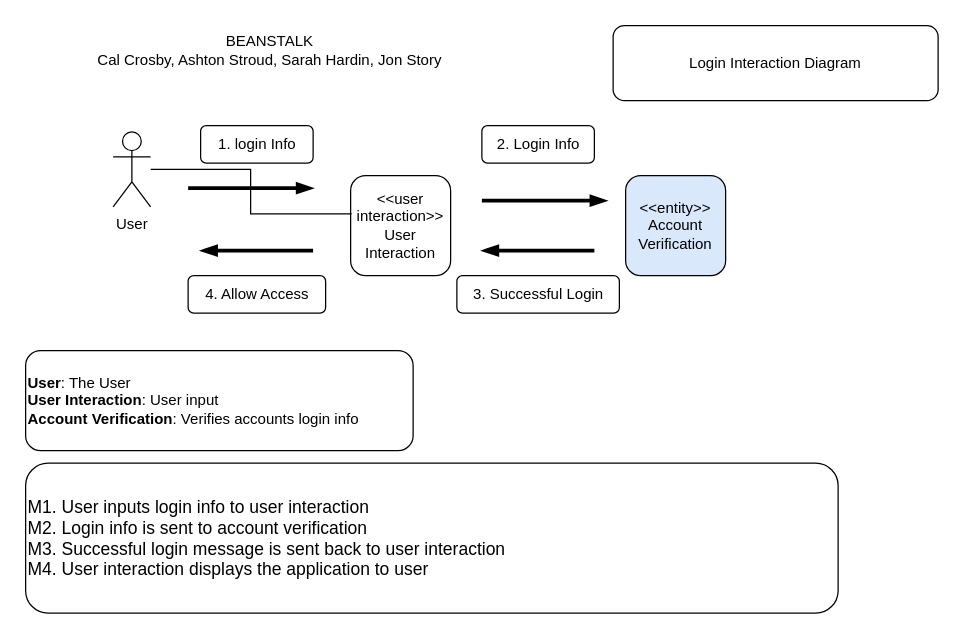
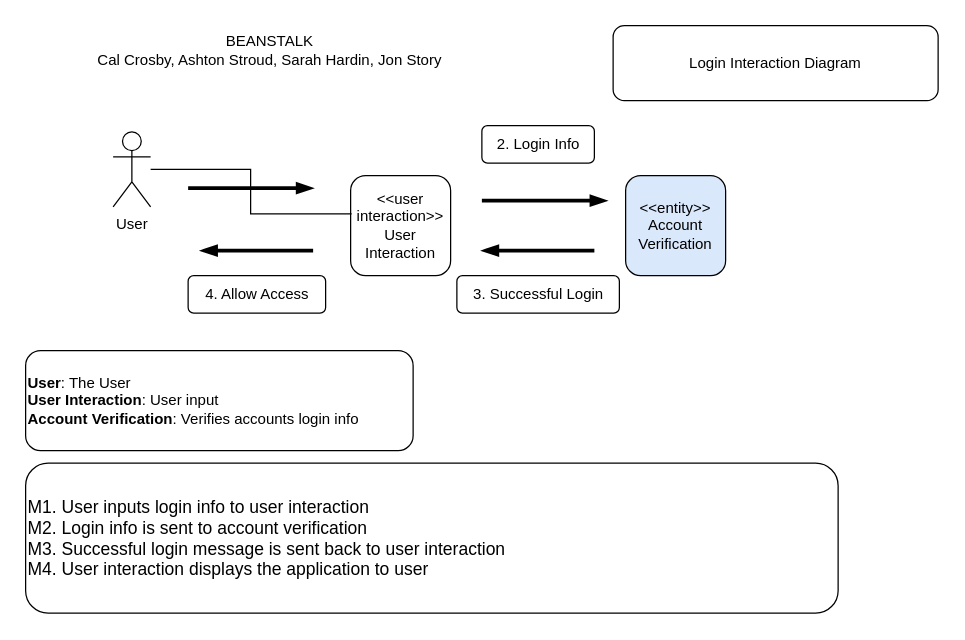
- <mxCell id="12" value="1. login Info" style="text;html=1;align=center;verticalAlign=middle;resizable=0;points=[];autosize=1;strokeColor=default;fillColor=none;rounded=1;" parent="1" vertex="1"><mxGeometry x="160" y="100" width="90" height="30" as="geometry" /></mxCell>
